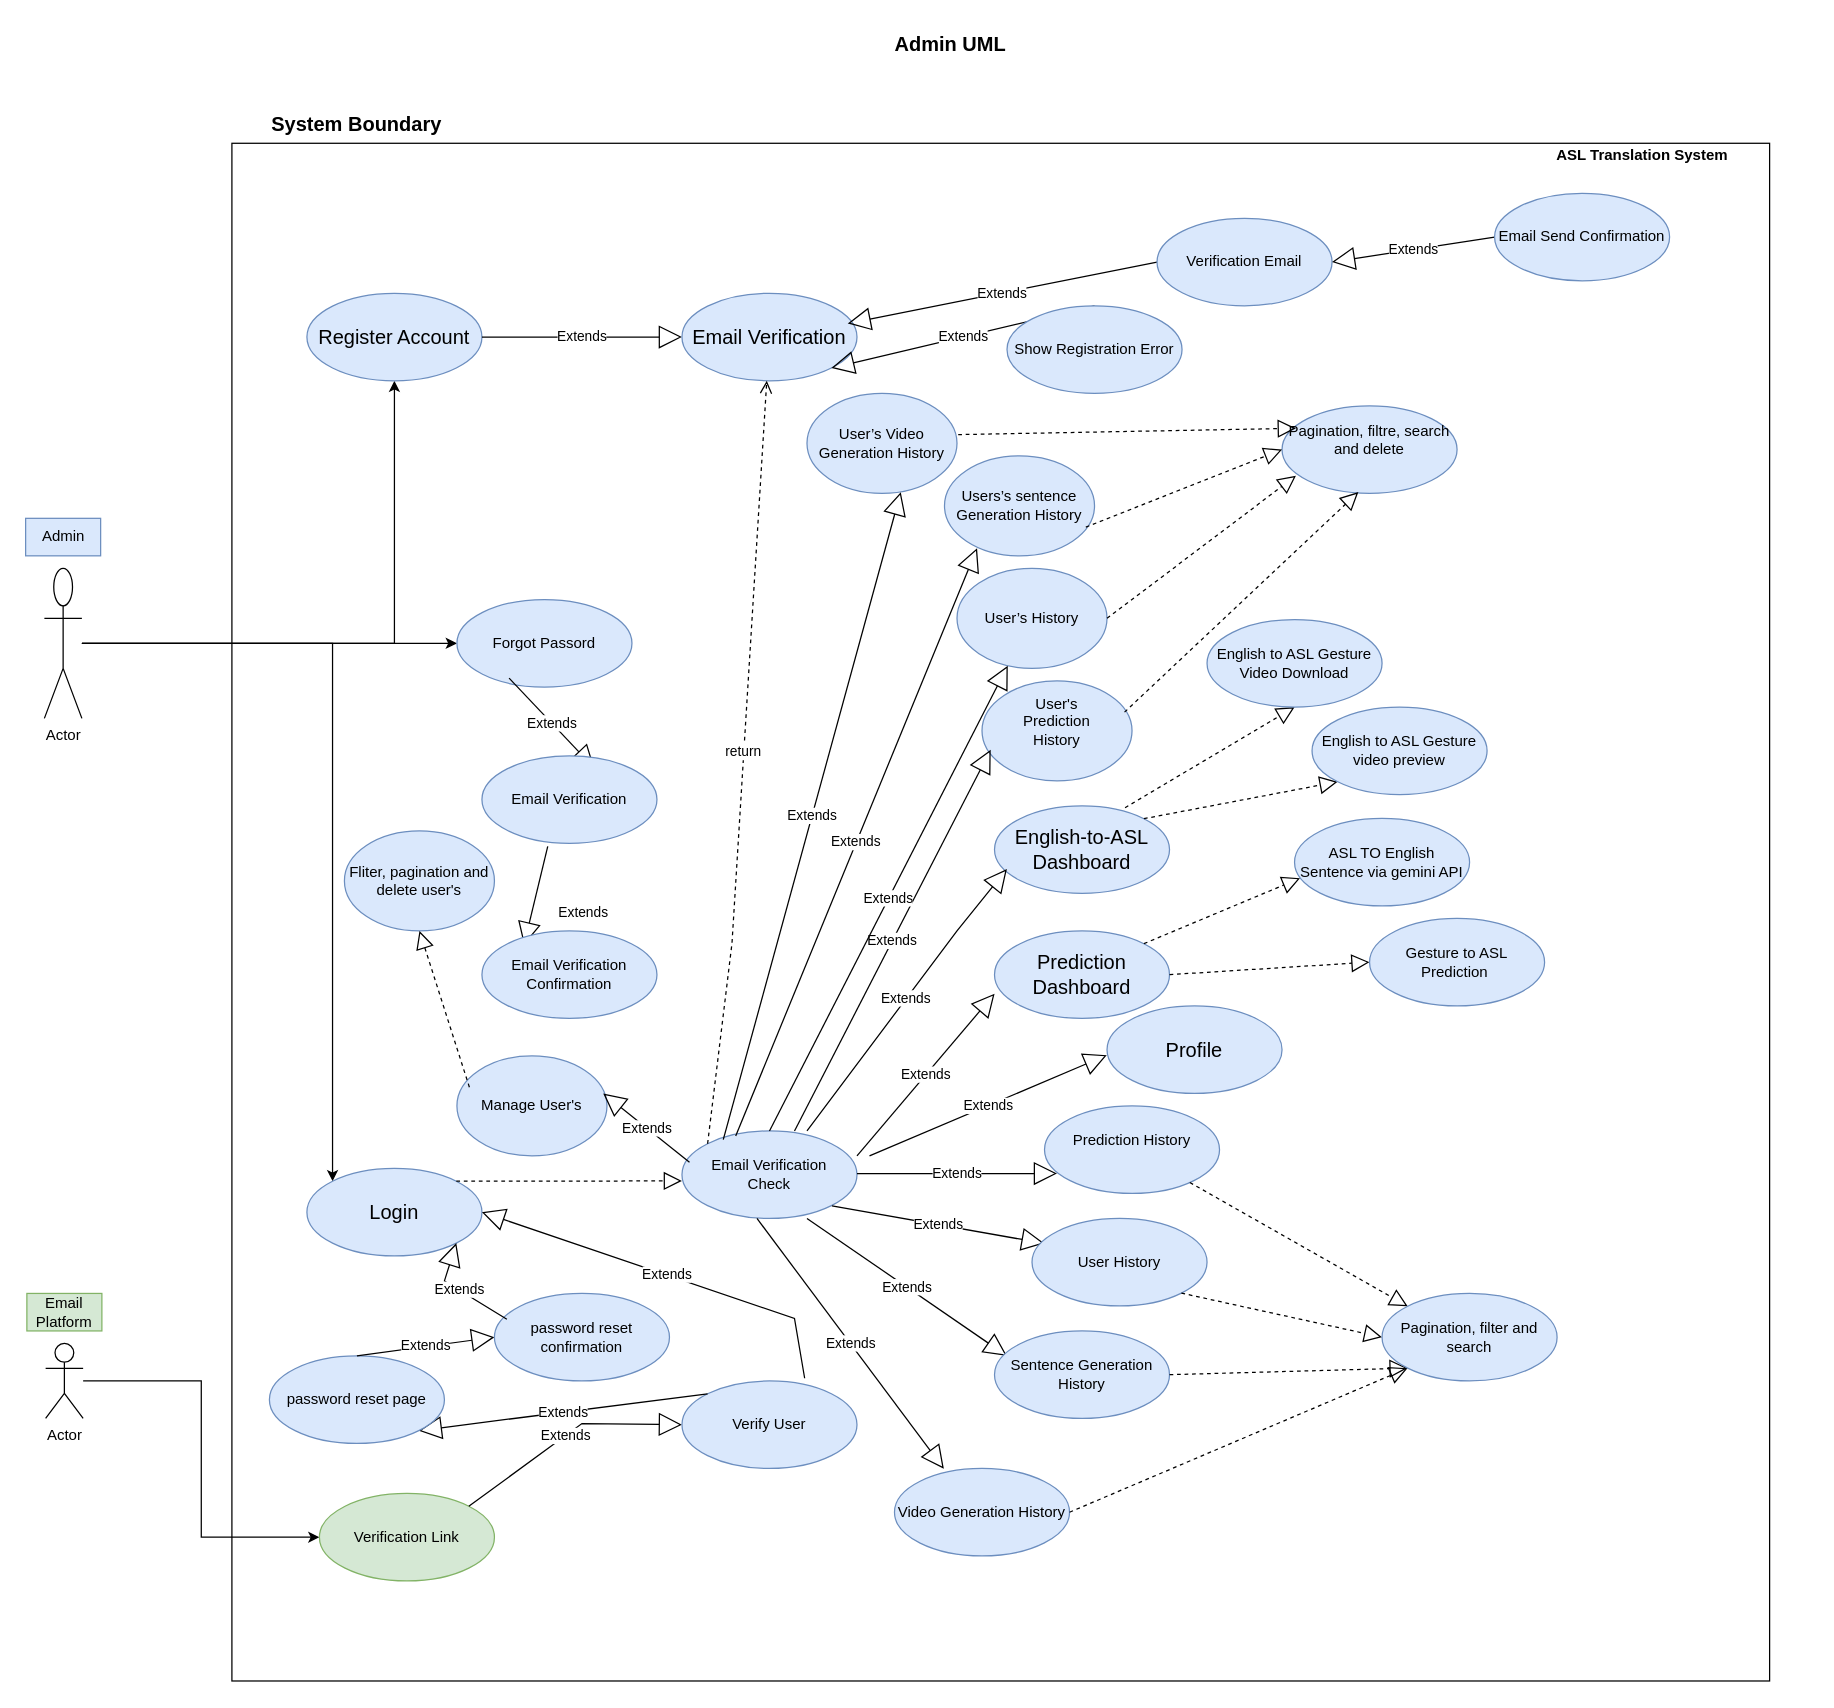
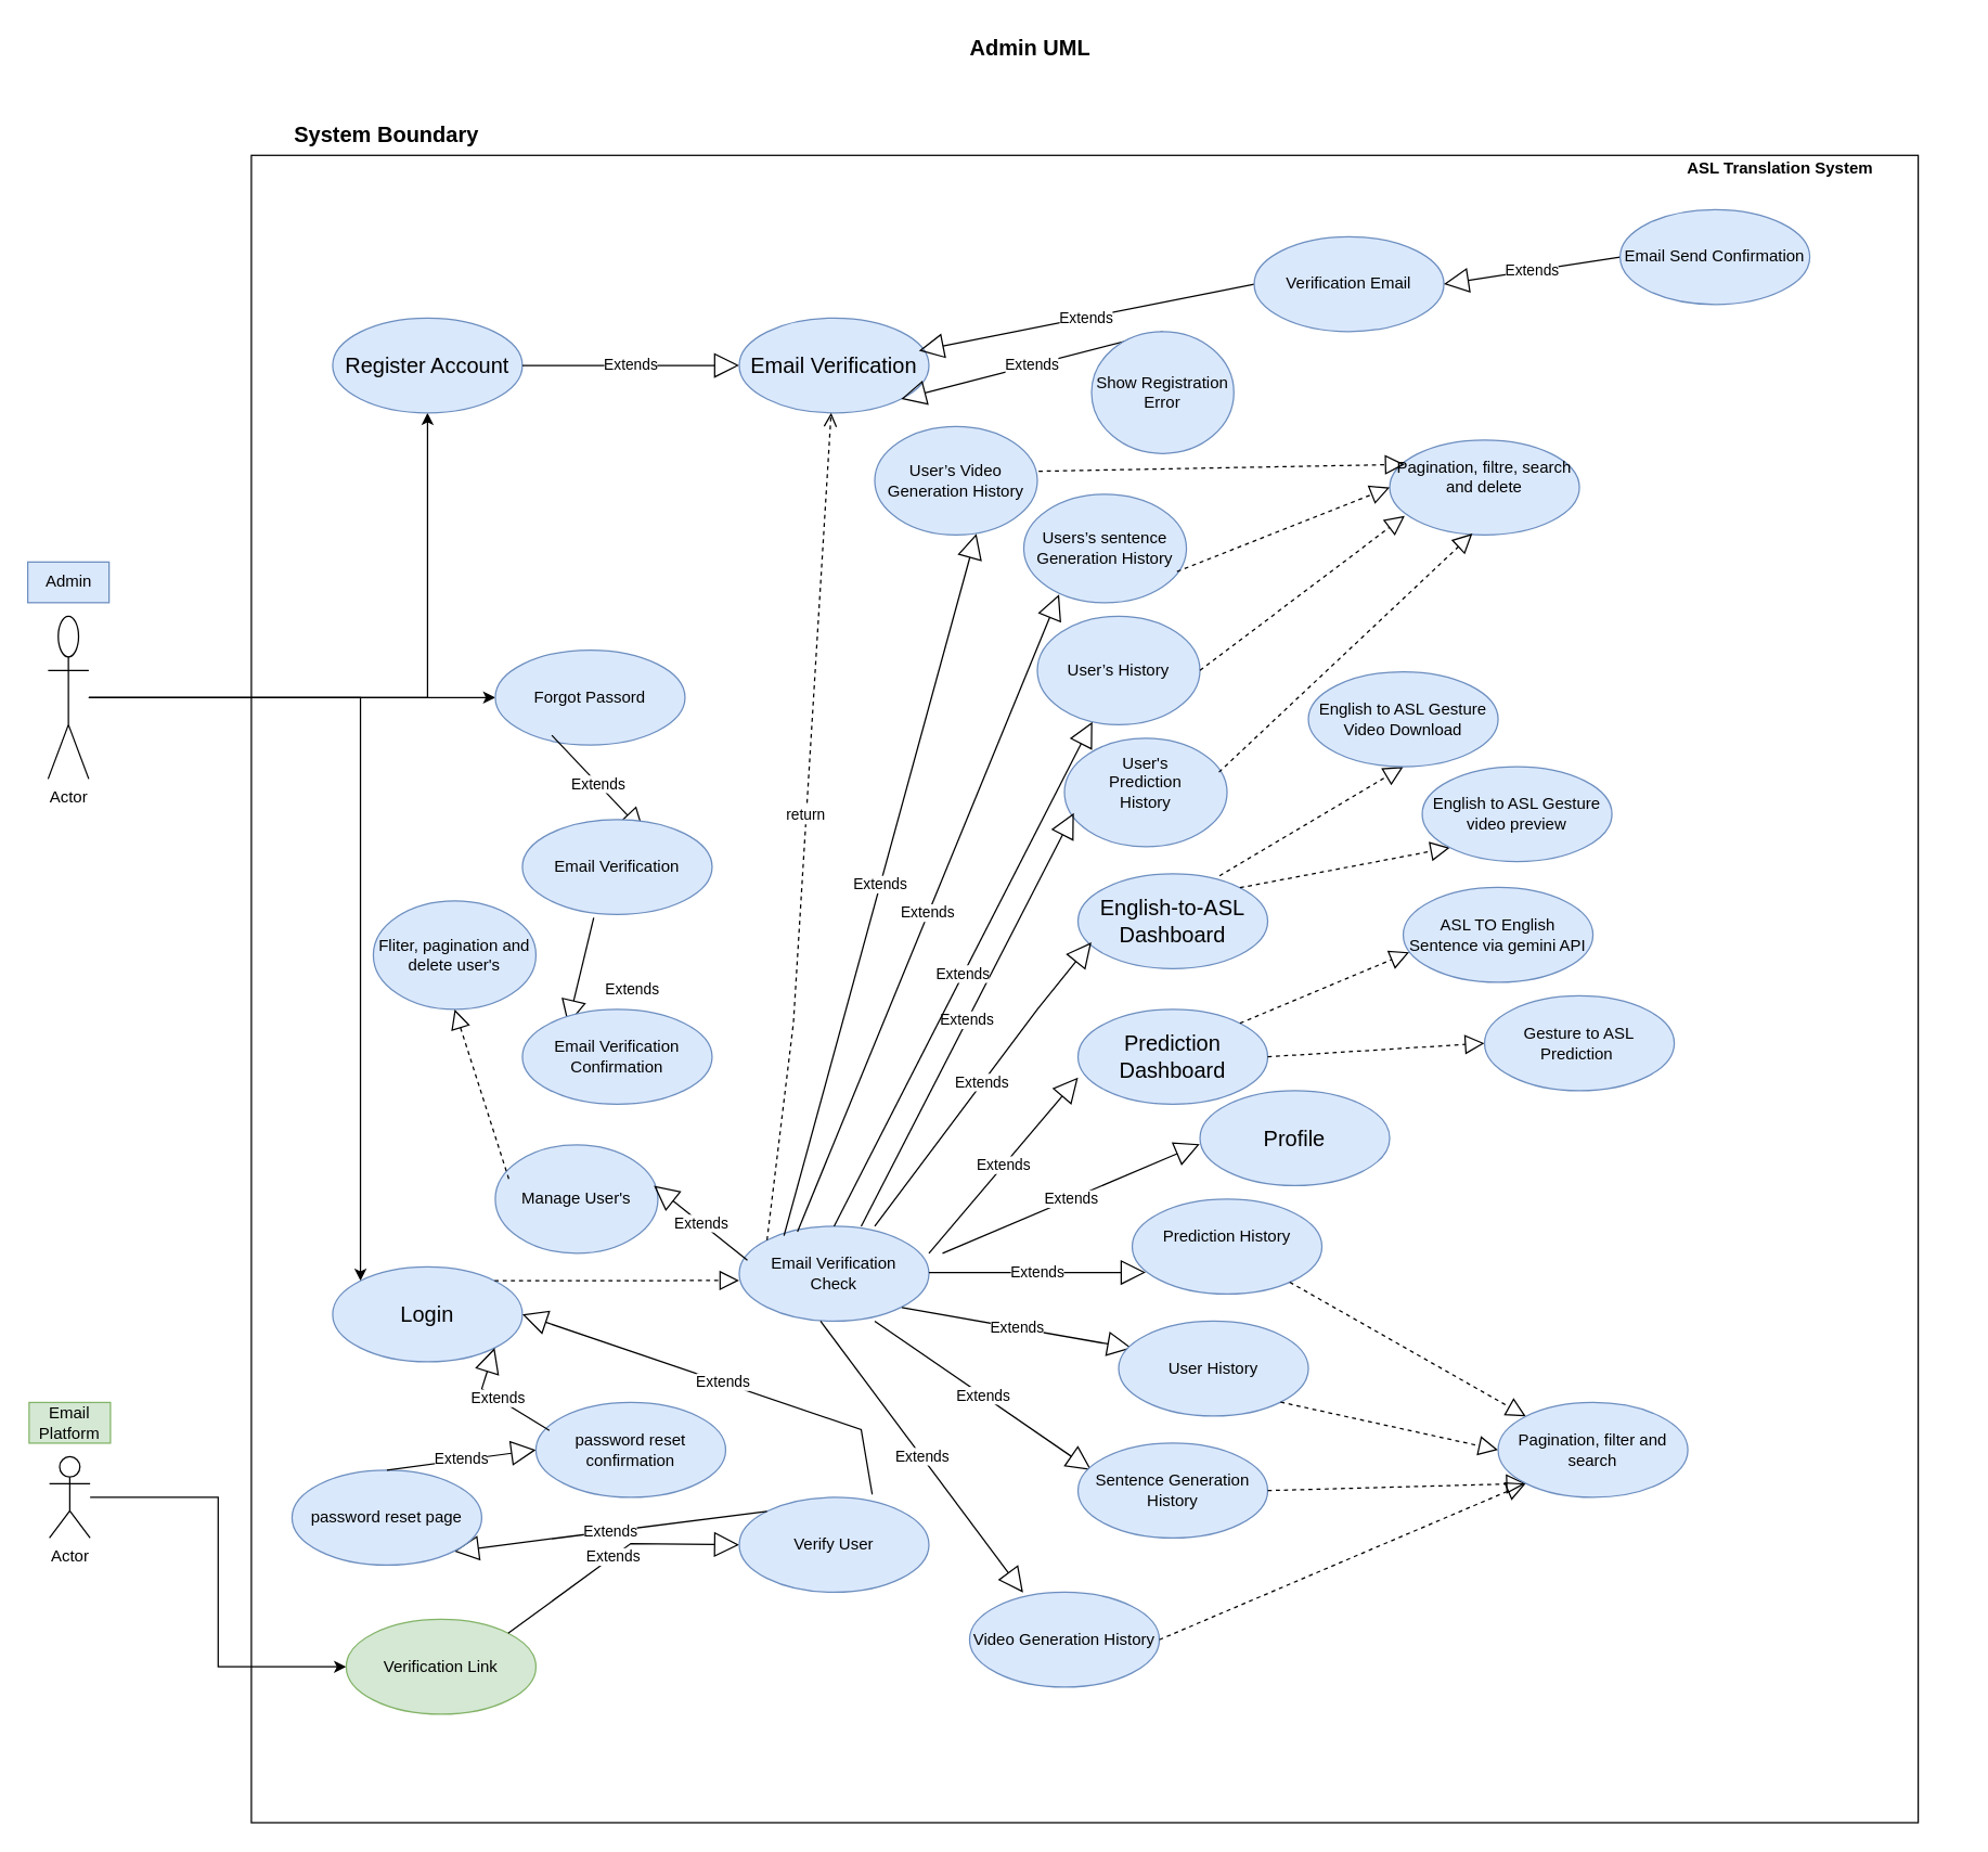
- <mxCell id="17" value="Show Registration Error" style="ellipse;whiteSpace=wrap;html=1;fillColor=#dae8fc;strokeColor=#6c8ebf;" parent="1" vertex="1"><mxGeometry x="805" y="244" width="140" height="70" as="geometry" /></mxCell>
+ <mxCell id="17" value="Show Registration Error" style="ellipse;whiteSpace=wrap;html=1;fillColor=#dae8fc;strokeColor=#6c8ebf;" parent="1" vertex="1"><mxGeometry x="805" y="244" width="105" height="90" as="geometry" /></mxCell>
